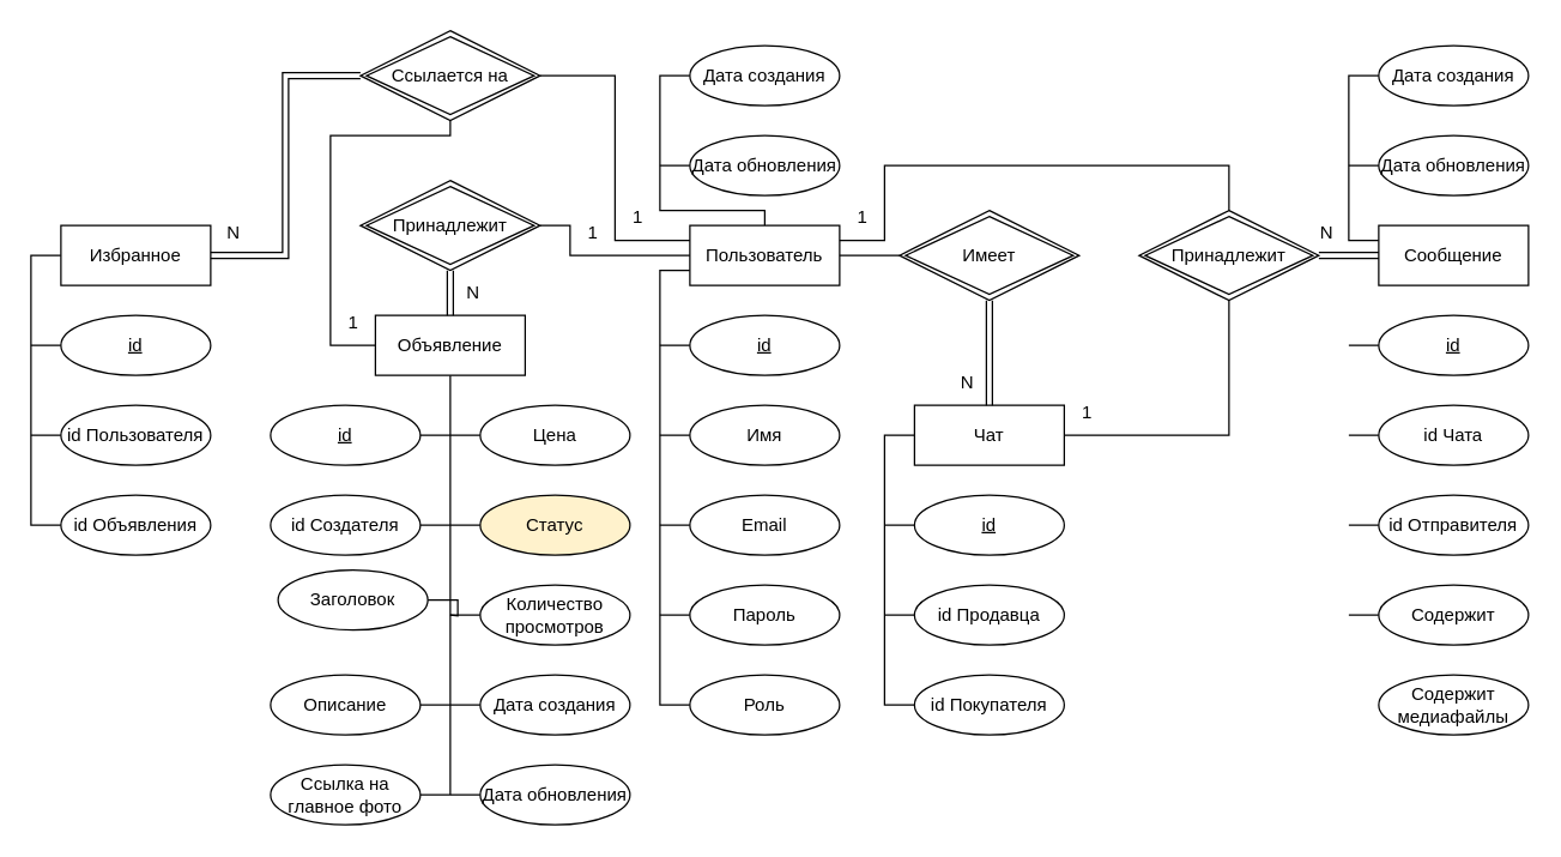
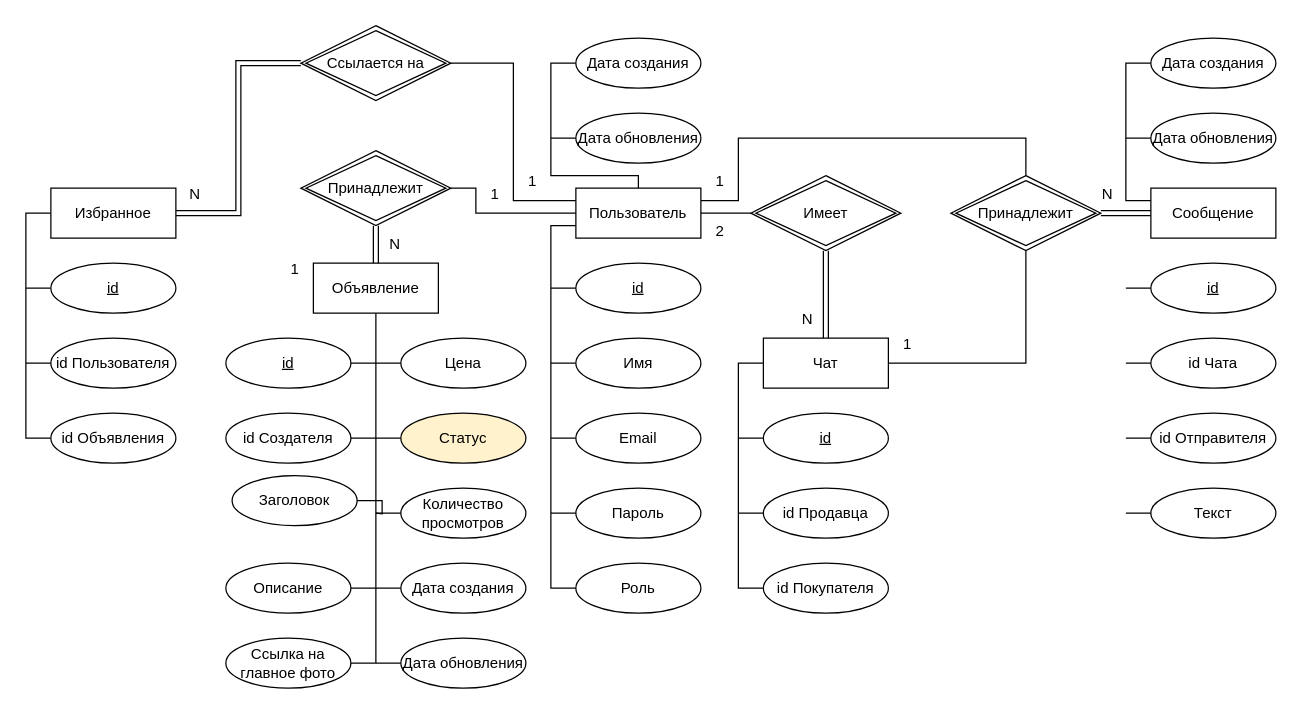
- <mxCell id="71" value="" style="endArrow=none;html=1;rounded=0;edgeStyle=orthogonalEdgeStyle;" edge="1" parent="1" source="67" target="6"><mxGeometry relative="1" as="geometry"><mxPoint x="260" y="420" as="sourcePoint" /><mxPoint x="420" y="420" as="targetPoint" /><Array as="points"><mxPoint x="300" y="90" /><mxPoint x="220" y="90" /><mxPoint x="220" y="230" /></Array></mxGeometry></mxCell>
+ <mxCell id="80" value="2" style="text;html=1;align=center;verticalAlign=middle;resizable=0;points=[];autosize=1;strokeColor=none;fillColor=none;" vertex="1" parent="1"><mxGeometry x="560" y="170" width="30" height="30" as="geometry" /></mxCell>
- <mxCell id="50" value="Содержит" style="ellipse;whiteSpace=wrap;html=1;align=center;" vertex="1" parent="1"><mxGeometry x="920" y="390" width="100" height="40" as="geometry" /></mxCell>
+ <mxCell id="50" value="Текст" style="ellipse;whiteSpace=wrap;html=1;align=center;" vertex="1" parent="1"><mxGeometry x="920" y="390" width="100" height="40" as="geometry" /></mxCell>
- <mxCell id="62" value="Содержит&lt;div&gt;медиафайлы&lt;/div&gt;" style="ellipse;whiteSpace=wrap;html=1;align=center;" vertex="1" parent="1"><mxGeometry x="920" y="450" width="100" height="40" as="geometry" /></mxCell>
